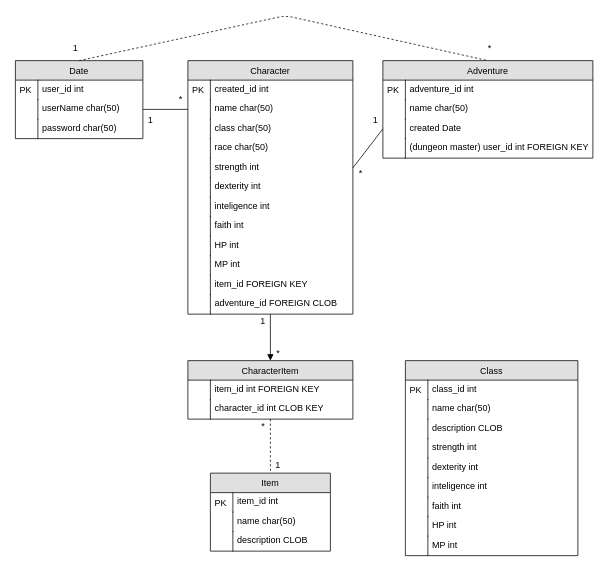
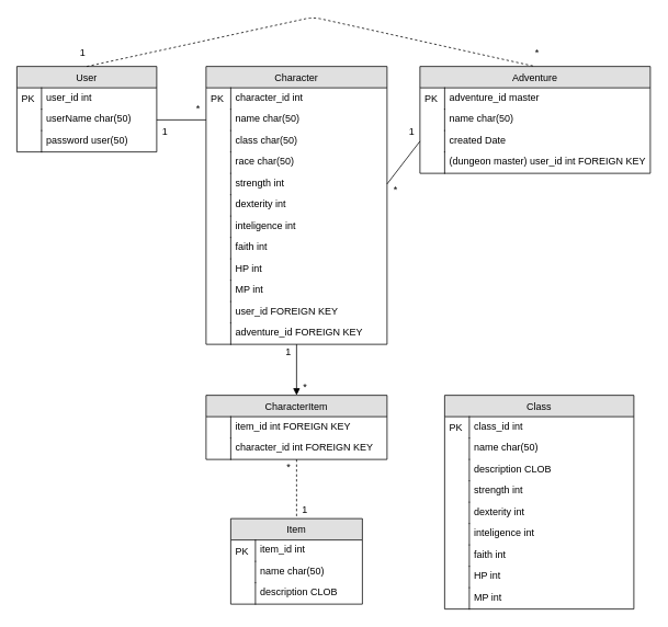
- <mxCell id="2" value="Date" style="swimlane;fontStyle=0;childLayout=stackLayout;horizontal=1;startSize=26;fillColor=#e0e0e0;horizontalStack=0;resizeParent=1;resizeLast=0;collapsible=1;marginBottom=0;swimlaneFillColor=#ffffff;align=center;" vertex="1" parent="1"><mxGeometry x="20" y="80" width="170" height="104" as="geometry" /></mxCell>
+ <mxCell id="2" value="User" style="swimlane;fontStyle=0;childLayout=stackLayout;horizontal=1;startSize=26;fillColor=#e0e0e0;horizontalStack=0;resizeParent=1;resizeLast=0;collapsible=1;marginBottom=0;swimlaneFillColor=#ffffff;align=center;" vertex="1" parent="1"><mxGeometry x="20" y="80" width="170" height="104" as="geometry" /></mxCell>
- <mxCell id="10" value="created_id int " style="shape=partialRectangle;top=0;left=0;right=0;bottom=0;align=left;verticalAlign=top;spacingTop=-2;fillColor=none;spacingLeft=34;spacingRight=4;overflow=hidden;rotatable=0;points=[[0,0.5],[1,0.5]];portConstraint=eastwest;dropTarget=0;" vertex="1" parent="9"><mxGeometry y="26" width="220" height="26" as="geometry" /></mxCell>
+ <mxCell id="10" value="character_id int " style="shape=partialRectangle;top=0;left=0;right=0;bottom=0;align=left;verticalAlign=top;spacingTop=-2;fillColor=none;spacingLeft=34;spacingRight=4;overflow=hidden;rotatable=0;points=[[0,0.5],[1,0.5]];portConstraint=eastwest;dropTarget=0;" vertex="1" parent="9"><mxGeometry y="26" width="220" height="26" as="geometry" /></mxCell>
- <mxCell id="35" value="adventure_id int " style="shape=partialRectangle;top=0;left=0;right=0;bottom=0;align=left;verticalAlign=top;spacingTop=-2;fillColor=none;spacingLeft=34;spacingRight=4;overflow=hidden;rotatable=0;points=[[0,0.5],[1,0.5]];portConstraint=eastwest;dropTarget=0;" vertex="1" parent="34"><mxGeometry y="26" width="280" height="26" as="geometry" /></mxCell>
+ <mxCell id="35" value="adventure_id master " style="shape=partialRectangle;top=0;left=0;right=0;bottom=0;align=left;verticalAlign=top;spacingTop=-2;fillColor=none;spacingLeft=34;spacingRight=4;overflow=hidden;rotatable=0;points=[[0,0.5],[1,0.5]];portConstraint=eastwest;dropTarget=0;" vertex="1" parent="34"><mxGeometry y="26" width="280" height="26" as="geometry" /></mxCell>
- <mxCell id="7" value="password char(50)" style="shape=partialRectangle;top=0;left=0;right=0;bottom=0;align=left;verticalAlign=top;spacingTop=-2;fillColor=none;spacingLeft=34;spacingRight=4;overflow=hidden;rotatable=0;points=[[0,0.5],[1,0.5]];portConstraint=eastwest;dropTarget=0;" vertex="1" parent="2"><mxGeometry y="78" width="170" height="26" as="geometry" /></mxCell>
+ <mxCell id="7" value="password user(50)" style="shape=partialRectangle;top=0;left=0;right=0;bottom=0;align=left;verticalAlign=top;spacingTop=-2;fillColor=none;spacingLeft=34;spacingRight=4;overflow=hidden;rotatable=0;points=[[0,0.5],[1,0.5]];portConstraint=eastwest;dropTarget=0;" vertex="1" parent="2"><mxGeometry y="78" width="170" height="26" as="geometry" /></mxCell>
- <mxCell id="30" value="item_id FOREIGN KEY" style="shape=partialRectangle;top=0;left=0;right=0;bottom=0;align=left;verticalAlign=top;spacingTop=-2;fillColor=none;spacingLeft=34;spacingRight=4;overflow=hidden;rotatable=0;points=[[0,0.5],[1,0.5]];portConstraint=eastwest;dropTarget=0;" vertex="1" parent="9"><mxGeometry y="286" width="220" height="26" as="geometry" /></mxCell>
+ <mxCell id="30" value="user_id FOREIGN KEY" style="shape=partialRectangle;top=0;left=0;right=0;bottom=0;align=left;verticalAlign=top;spacingTop=-2;fillColor=none;spacingLeft=34;spacingRight=4;overflow=hidden;rotatable=0;points=[[0,0.5],[1,0.5]];portConstraint=eastwest;dropTarget=0;" vertex="1" parent="9"><mxGeometry y="286" width="220" height="26" as="geometry" /></mxCell>
- <mxCell id="32" value="adventure_id FOREIGN CLOB" style="shape=partialRectangle;top=0;left=0;right=0;bottom=0;align=left;verticalAlign=top;spacingTop=-2;fillColor=none;spacingLeft=34;spacingRight=4;overflow=hidden;rotatable=0;points=[[0,0.5],[1,0.5]];portConstraint=eastwest;dropTarget=0;" vertex="1" parent="9"><mxGeometry y="312" width="220" height="26" as="geometry" /></mxCell>
+ <mxCell id="32" value="adventure_id FOREIGN KEY" style="shape=partialRectangle;top=0;left=0;right=0;bottom=0;align=left;verticalAlign=top;spacingTop=-2;fillColor=none;spacingLeft=34;spacingRight=4;overflow=hidden;rotatable=0;points=[[0,0.5],[1,0.5]];portConstraint=eastwest;dropTarget=0;" vertex="1" parent="9"><mxGeometry y="312" width="220" height="26" as="geometry" /></mxCell>
- <mxCell id="53" value="character_id int CLOB KEY" style="shape=partialRectangle;top=0;left=0;right=0;bottom=0;align=left;verticalAlign=top;spacingTop=-2;fillColor=none;spacingLeft=34;spacingRight=4;overflow=hidden;rotatable=0;points=[[0,0.5],[1,0.5]];portConstraint=eastwest;dropTarget=0;" vertex="1" parent="50"><mxGeometry y="52" width="220" height="26" as="geometry" /></mxCell>
+ <mxCell id="53" value="character_id int FOREIGN KEY" style="shape=partialRectangle;top=0;left=0;right=0;bottom=0;align=left;verticalAlign=top;spacingTop=-2;fillColor=none;spacingLeft=34;spacingRight=4;overflow=hidden;rotatable=0;points=[[0,0.5],[1,0.5]];portConstraint=eastwest;dropTarget=0;" vertex="1" parent="50"><mxGeometry y="52" width="220" height="26" as="geometry" /></mxCell>
